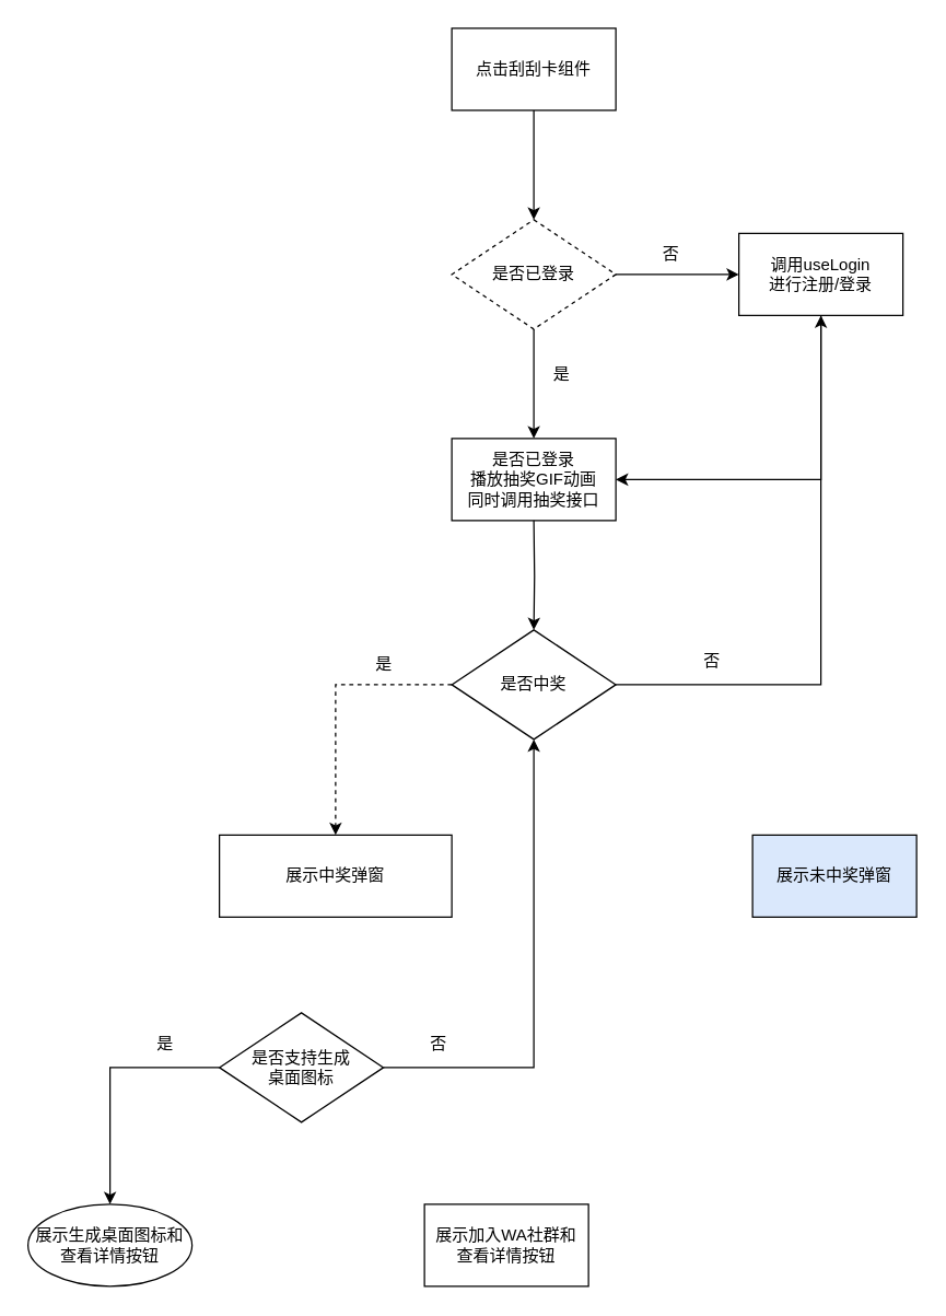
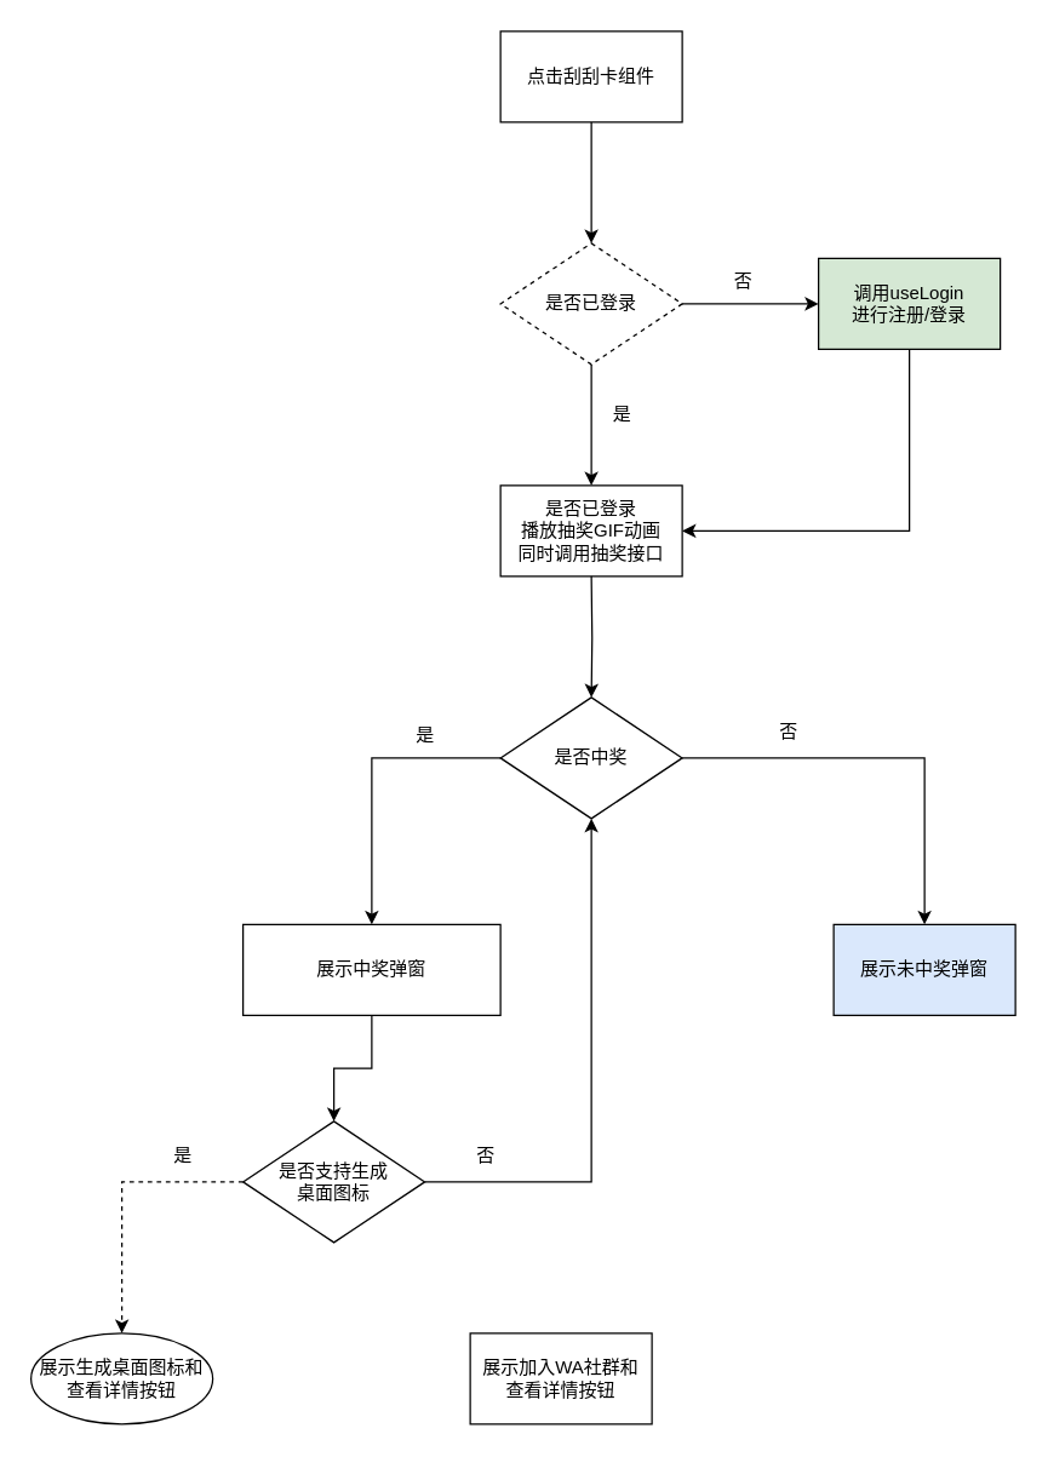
- <mxCell id="7" value="调用useLogin&lt;div&gt;进行注册/登录&lt;/div&gt;" style="rounded=0;whiteSpace=wrap;html=1;" vertex="1" parent="1"><mxGeometry x="540" y="170" width="120" height="60" as="geometry" /></mxCell>
+ <mxCell id="7" value="调用useLogin&lt;div&gt;进行注册/登录&lt;/div&gt;" style="rounded=0;whiteSpace=wrap;html=1;fillColor=#d5e8d4;" vertex="1" parent="1"><mxGeometry x="540" y="170" width="120" height="60" as="geometry" /></mxCell>
- <mxCell id="18" value="" style="edgeStyle=orthogonalEdgeStyle;rounded=0;orthogonalLoop=1;jettySize=auto;html=1;exitX=1;exitY=0.5;exitDx=0;exitDy=0;" edge="1" parent="1" source="10" target="7"><mxGeometry relative="1" as="geometry"><mxPoint x="340" y="510" as="sourcePoint" /><mxPoint x="230" y="620" as="targetPoint" /></mxGeometry></mxCell>
+ <mxCell id="18" value="" style="edgeStyle=orthogonalEdgeStyle;rounded=0;orthogonalLoop=1;jettySize=auto;html=1;exitX=1;exitY=0.5;exitDx=0;exitDy=0;entryX=0.5;entryY=0;entryDx=0;entryDy=0;" edge="1" parent="1" source="10" target="13"><mxGeometry relative="1" as="geometry"><mxPoint x="340" y="510" as="sourcePoint" /><mxPoint x="230" y="620" as="targetPoint" /></mxGeometry></mxCell>
- <mxCell id="17" value="" style="edgeStyle=orthogonalEdgeStyle;rounded=0;orthogonalLoop=1;jettySize=auto;html=1;exitX=0;exitY=0.5;exitDx=0;exitDy=0;entryX=0.5;entryY=0;entryDx=0;entryDy=0;dashed=1;" edge="1" parent="1" source="10" target="12"><mxGeometry relative="1" as="geometry"><mxPoint x="400" y="390" as="sourcePoint" /><mxPoint x="400" y="470" as="targetPoint" /></mxGeometry></mxCell>
+ <mxCell id="17" value="" style="edgeStyle=orthogonalEdgeStyle;rounded=0;orthogonalLoop=1;jettySize=auto;html=1;exitX=0;exitY=0.5;exitDx=0;exitDy=0;entryX=0.5;entryY=0;entryDx=0;entryDy=0;" edge="1" parent="1" source="10" target="12"><mxGeometry relative="1" as="geometry"><mxPoint x="400" y="390" as="sourcePoint" /><mxPoint x="400" y="470" as="targetPoint" /></mxGeometry></mxCell>
+ <mxCell id="11" value="" style="edgeStyle=orthogonalEdgeStyle;rounded=0;orthogonalLoop=1;jettySize=auto;html=1;" edge="1" parent="1" source="12" target="14"><mxGeometry relative="1" as="geometry" /></mxCell>
- <mxCell id="19" value="" style="edgeStyle=orthogonalEdgeStyle;rounded=0;orthogonalLoop=1;jettySize=auto;html=1;exitX=0;exitY=0.5;exitDx=0;exitDy=0;entryX=0.5;entryY=0;entryDx=0;entryDy=0;" edge="1" parent="1" source="14" target="15"><mxGeometry relative="1" as="geometry"><mxPoint x="340" y="510" as="sourcePoint" /><mxPoint x="230" y="620" as="targetPoint" /></mxGeometry></mxCell>
+ <mxCell id="19" value="" style="edgeStyle=orthogonalEdgeStyle;rounded=0;orthogonalLoop=1;jettySize=auto;html=1;exitX=0;exitY=0.5;exitDx=0;exitDy=0;entryX=0.5;entryY=0;entryDx=0;entryDy=0;dashed=1;" edge="1" parent="1" source="14" target="15"><mxGeometry relative="1" as="geometry"><mxPoint x="340" y="510" as="sourcePoint" /><mxPoint x="230" y="620" as="targetPoint" /></mxGeometry></mxCell>
